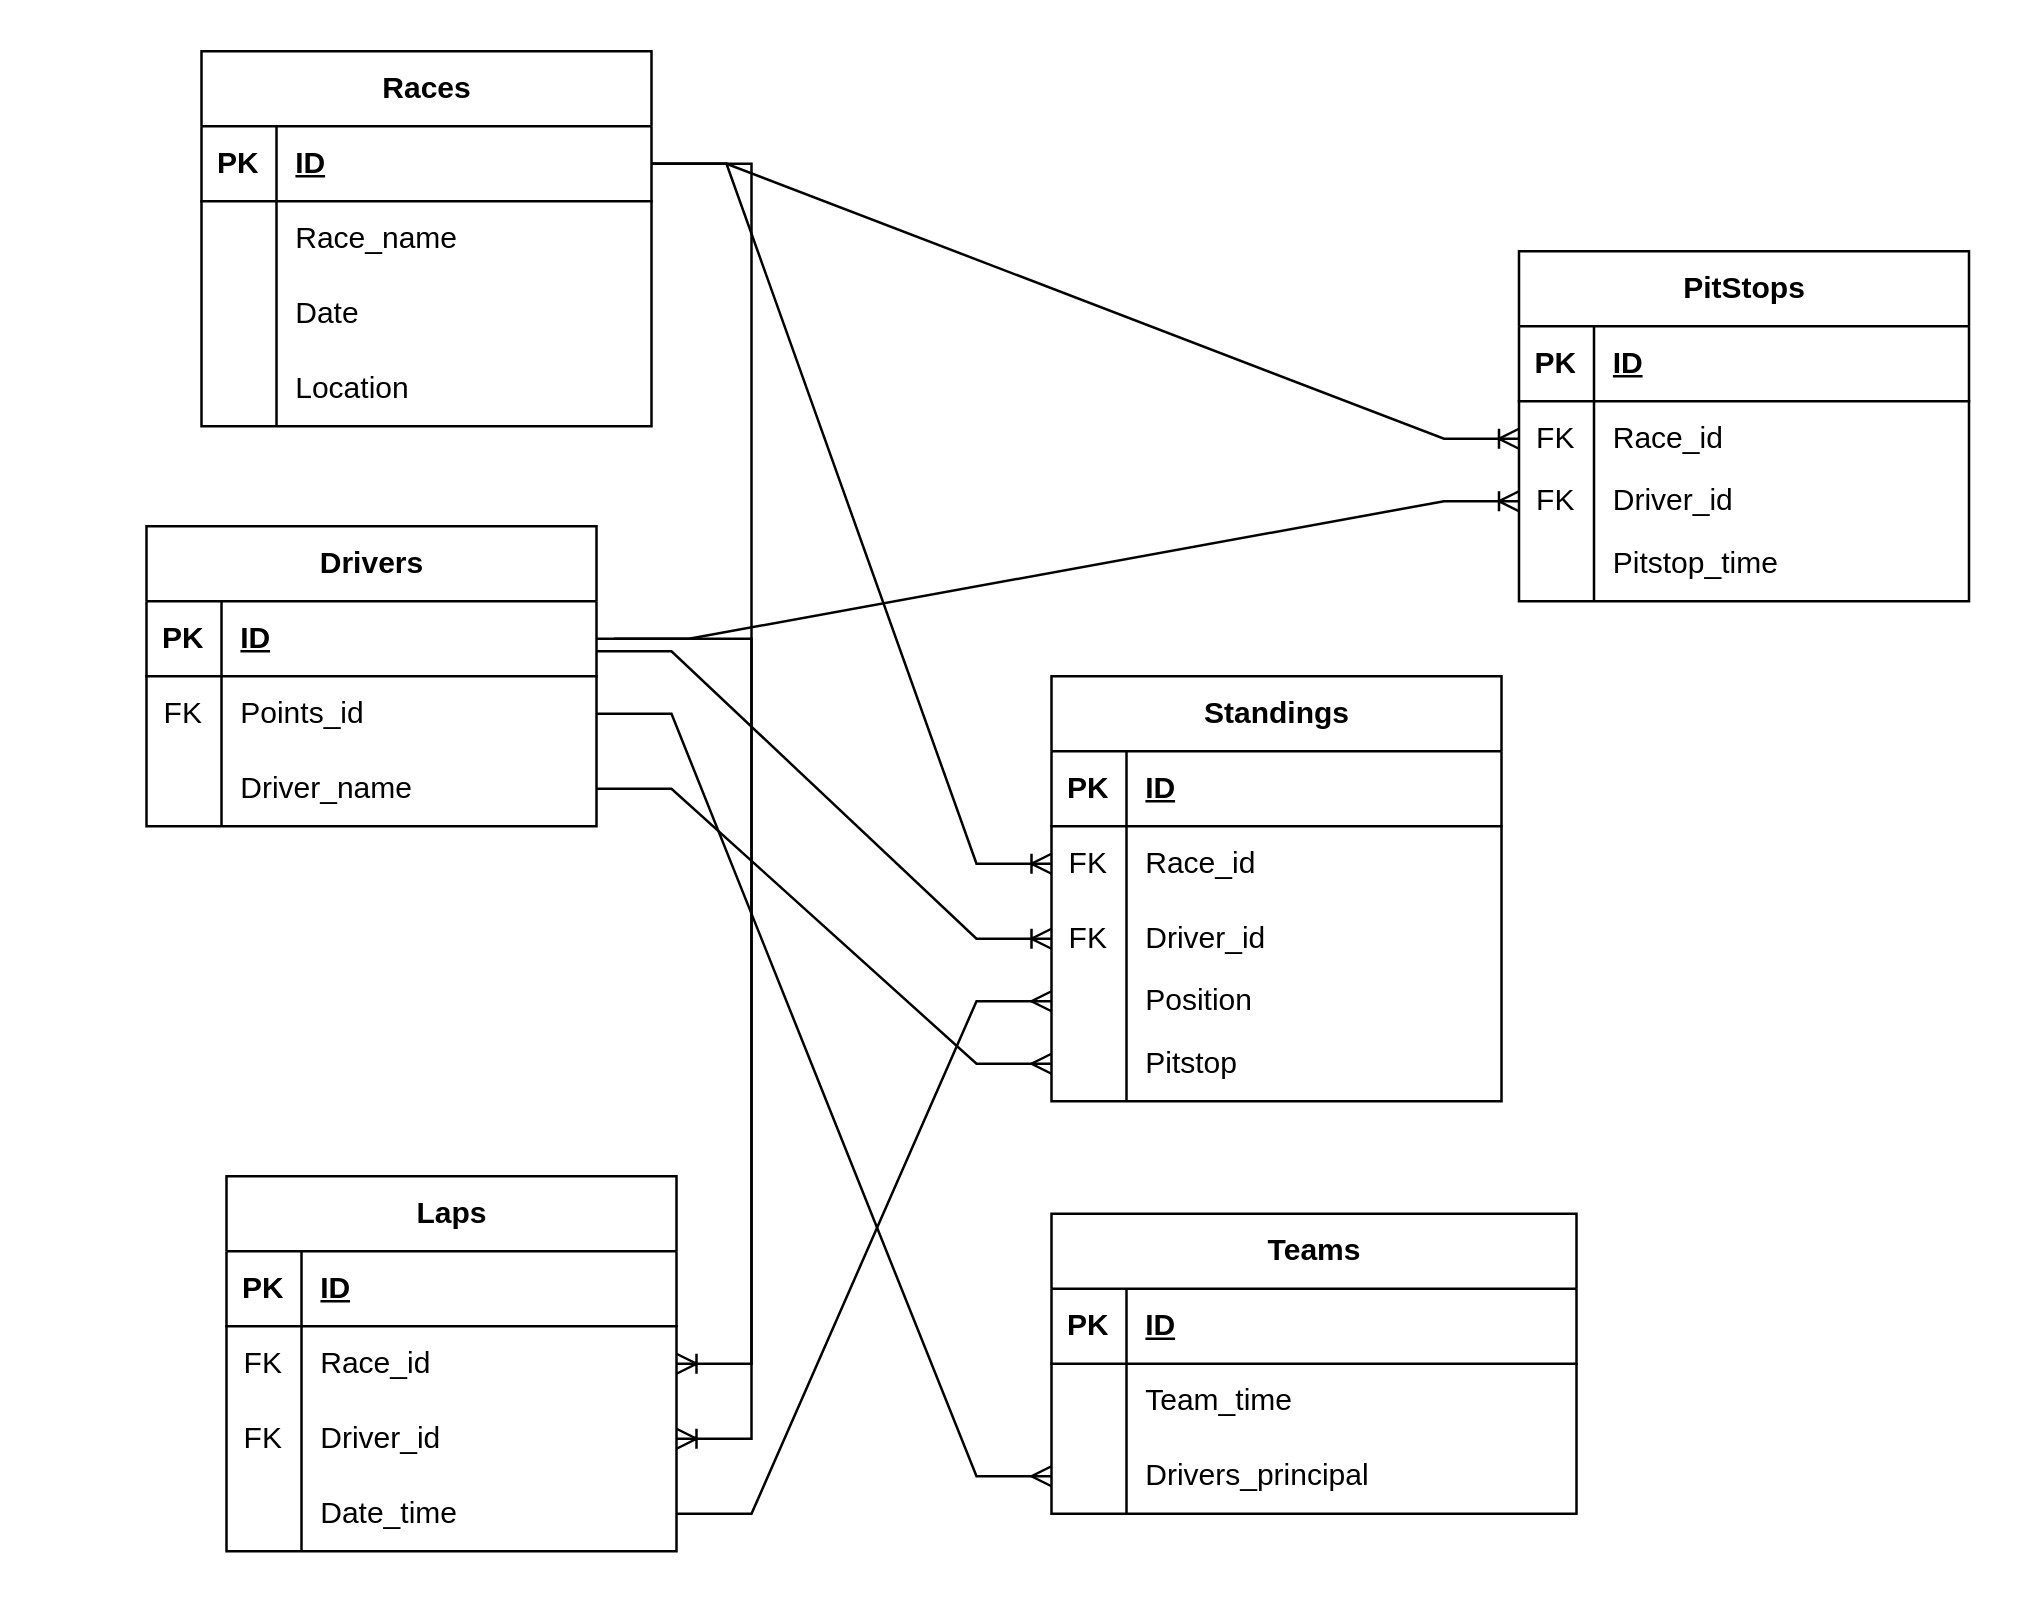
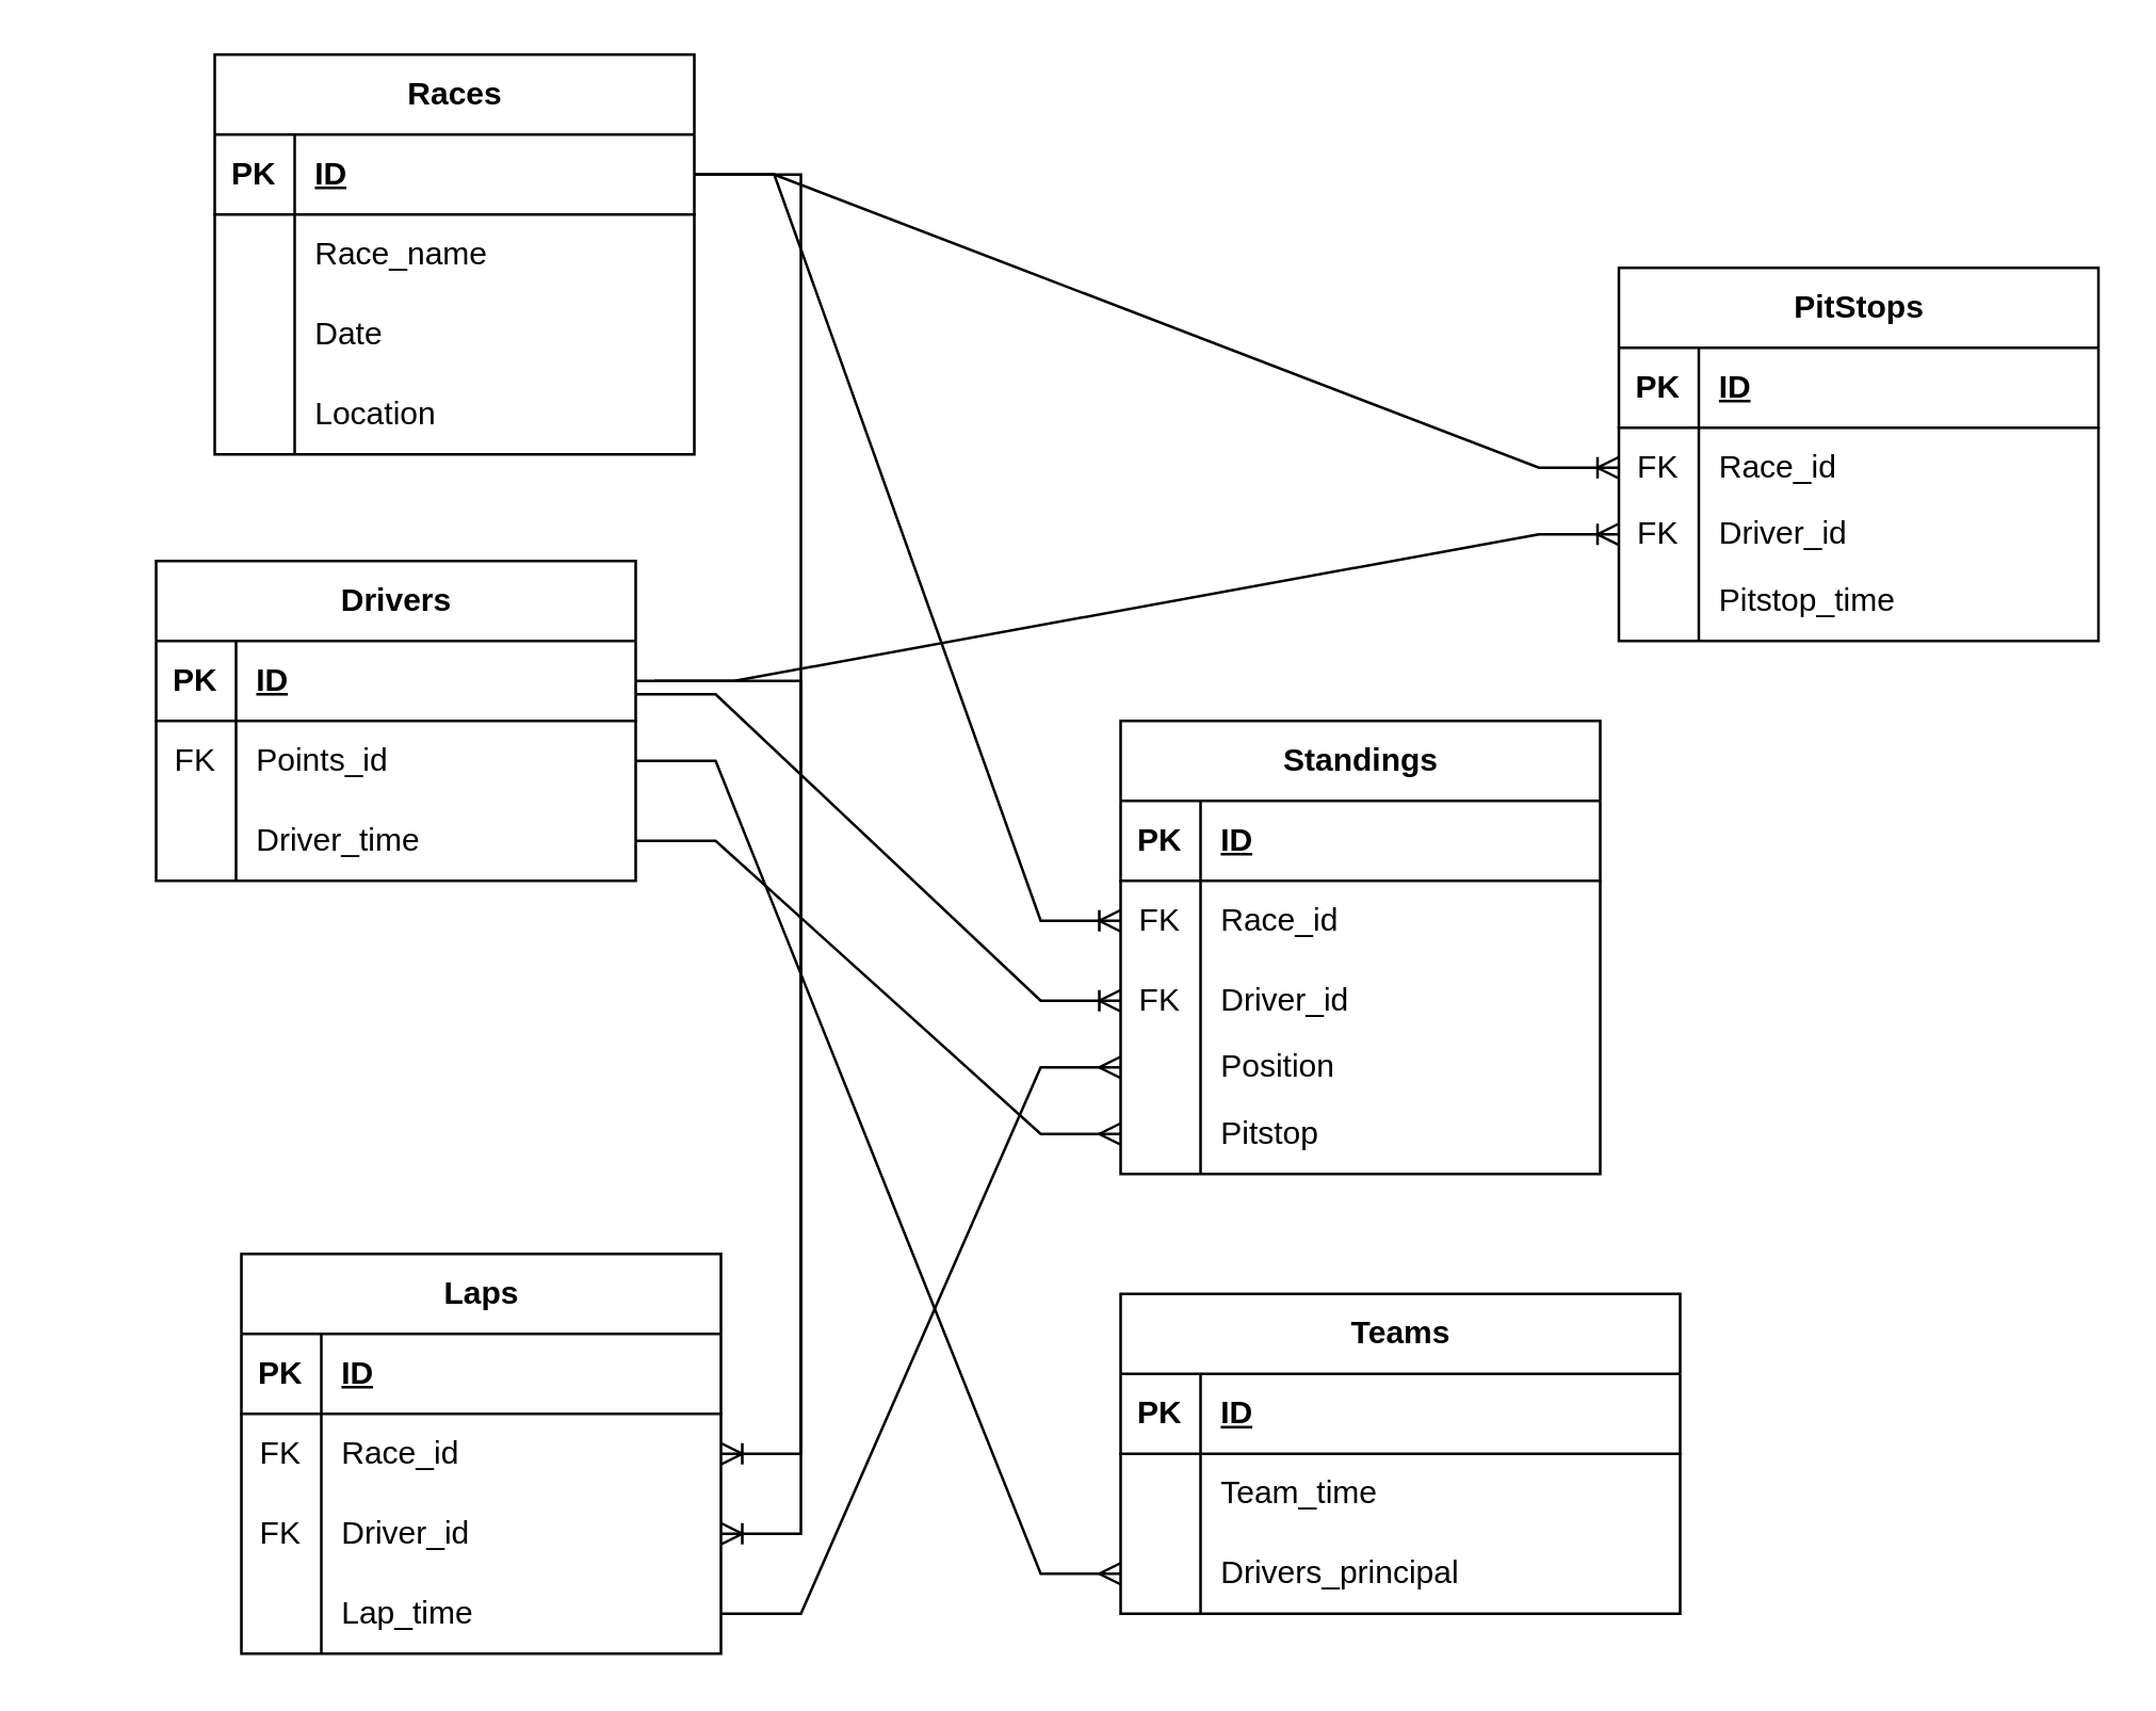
- <mxCell id="11" value="Driver_name" style="shape=partialRectangle;connectable=0;fillColor=none;top=0;left=0;bottom=0;right=0;align=left;spacingLeft=6;overflow=hidden;whiteSpace=wrap;html=1;" vertex="1" parent="9"><mxGeometry x="30" width="150" height="30" as="geometry"><mxRectangle width="150" height="30" as="alternateBounds" /></mxGeometry></mxCell>
+ <mxCell id="11" value="Driver_time" style="shape=partialRectangle;connectable=0;fillColor=none;top=0;left=0;bottom=0;right=0;align=left;spacingLeft=6;overflow=hidden;whiteSpace=wrap;html=1;" vertex="1" parent="9"><mxGeometry x="30" width="150" height="30" as="geometry"><mxRectangle width="150" height="30" as="alternateBounds" /></mxGeometry></mxCell>
- <mxCell id="40" value="Date_time" style="shape=partialRectangle;connectable=0;fillColor=none;top=0;left=0;bottom=0;right=0;align=left;spacingLeft=6;overflow=hidden;whiteSpace=wrap;html=1;" vertex="1" parent="38"><mxGeometry x="30" width="150" height="30" as="geometry"><mxRectangle width="150" height="30" as="alternateBounds" /></mxGeometry></mxCell>
+ <mxCell id="40" value="Lap_time" style="shape=partialRectangle;connectable=0;fillColor=none;top=0;left=0;bottom=0;right=0;align=left;spacingLeft=6;overflow=hidden;whiteSpace=wrap;html=1;" vertex="1" parent="38"><mxGeometry x="30" width="150" height="30" as="geometry"><mxRectangle width="150" height="30" as="alternateBounds" /></mxGeometry></mxCell>
